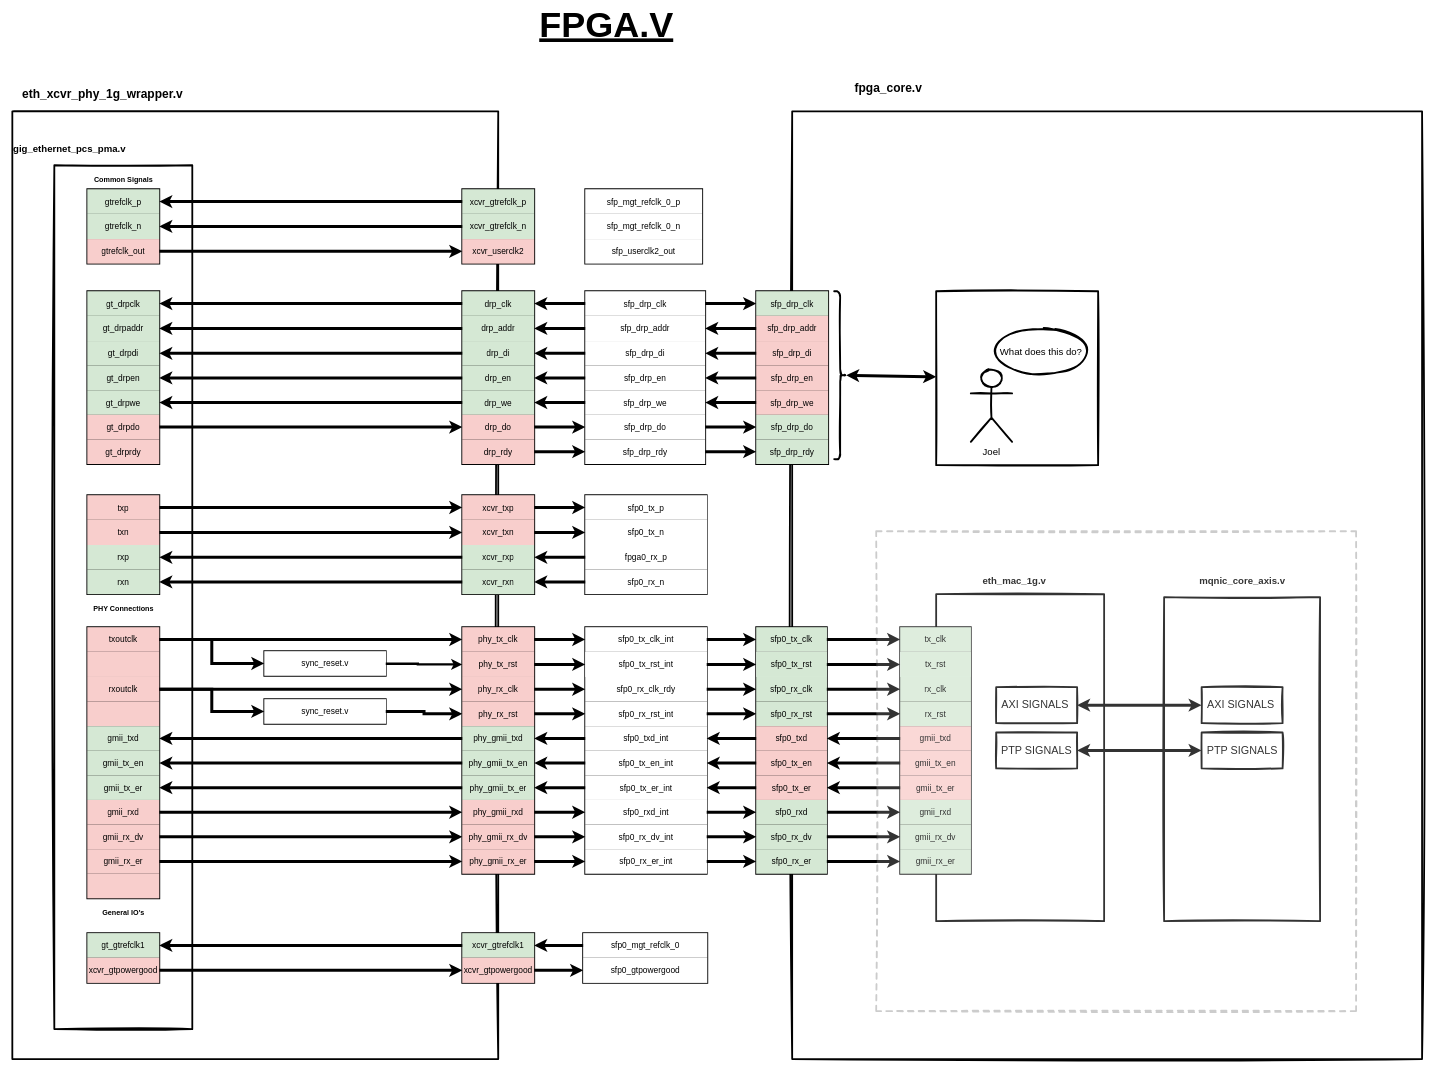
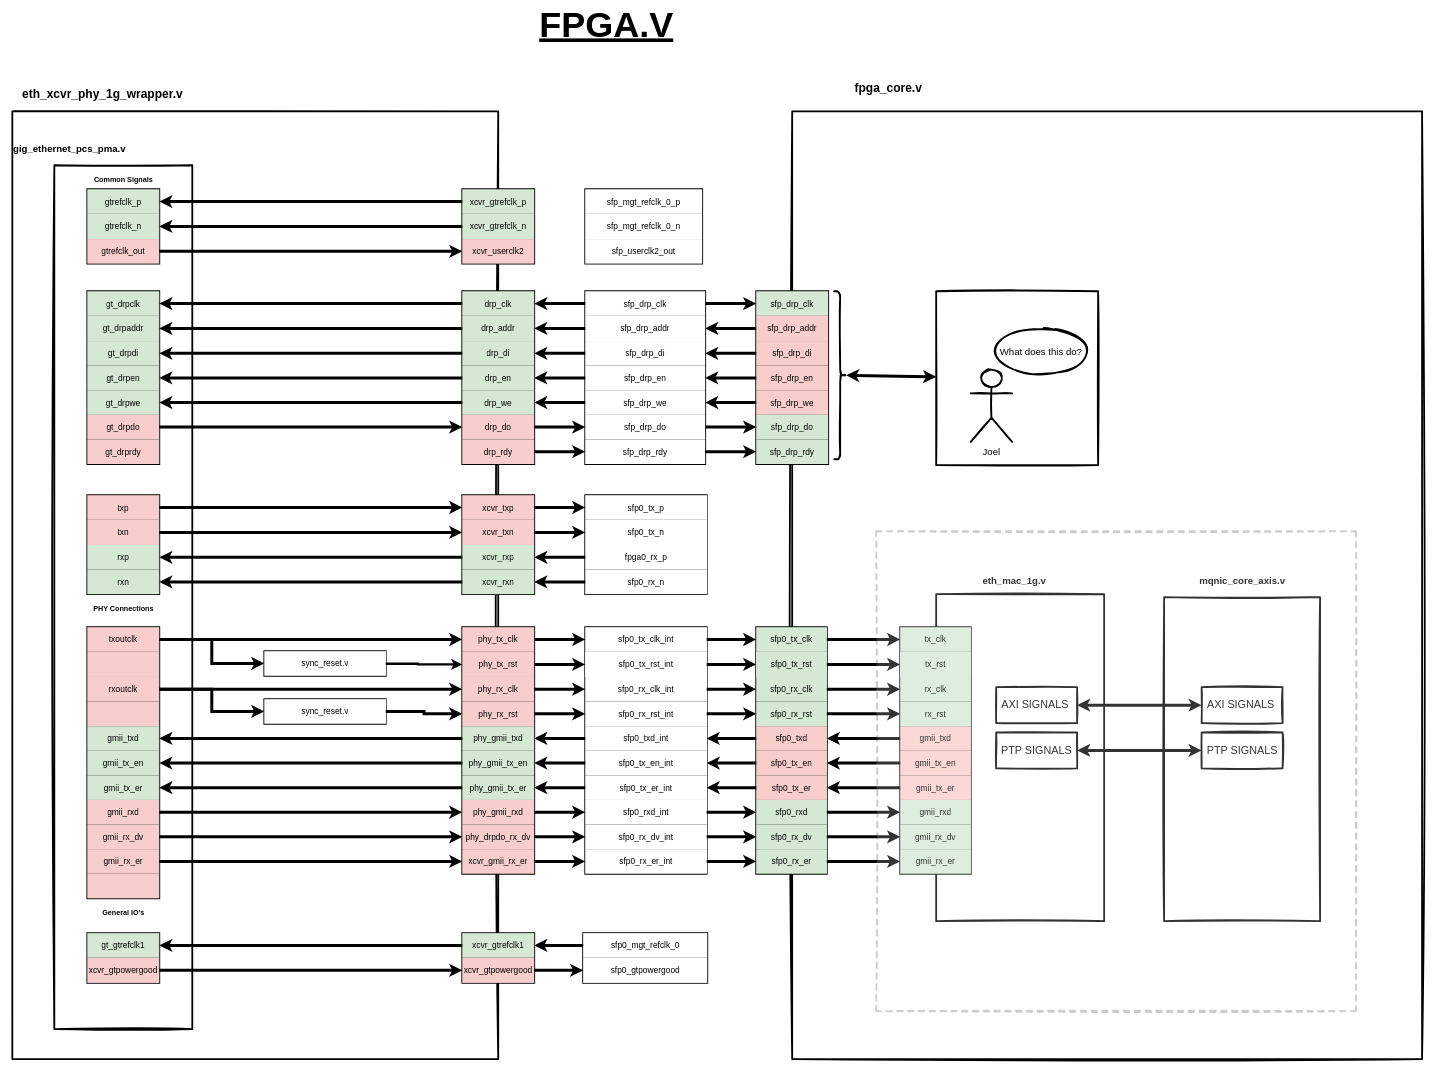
- <mxCell id="187" value="sfp0_rx_clk_rdy" style="shape=partialRectangle;html=1;whiteSpace=wrap;connectable=0;overflow=hidden;top=0;left=0;bottom=0;right=0;pointerEvents=1;fontSize=14;strokeWidth=3;" parent="186" vertex="1"><mxGeometry width="203" height="41" as="geometry"><mxRectangle width="203" height="41" as="alternateBounds" /></mxGeometry></mxCell>
+ <mxCell id="187" value="sfp0_rx_clk_int" style="shape=partialRectangle;html=1;whiteSpace=wrap;connectable=0;overflow=hidden;top=0;left=0;bottom=0;right=0;pointerEvents=1;fontSize=14;strokeWidth=3;" parent="186" vertex="1"><mxGeometry width="203" height="41" as="geometry"><mxRectangle width="203" height="41" as="alternateBounds" /></mxGeometry></mxCell>
- <mxCell id="89" value="phy_gmii_rx_dv" style="shape=partialRectangle;html=1;whiteSpace=wrap;connectable=0;overflow=hidden;fillColor=#f8cecc;top=0;left=0;bottom=0;right=0;pointerEvents=1;fontSize=14;strokeColor=#b85450;strokeWidth=3;" parent="88" vertex="1"><mxGeometry width="120" height="41" as="geometry"><mxRectangle width="120" height="41" as="alternateBounds" /></mxGeometry></mxCell>
+ <mxCell id="89" value="phy_drpdo_rx_dv" style="shape=partialRectangle;html=1;whiteSpace=wrap;connectable=0;overflow=hidden;fillColor=#f8cecc;top=0;left=0;bottom=0;right=0;pointerEvents=1;fontSize=14;strokeColor=#b85450;strokeWidth=3;" parent="88" vertex="1"><mxGeometry width="120" height="41" as="geometry"><mxRectangle width="120" height="41" as="alternateBounds" /></mxGeometry></mxCell>
- <mxCell id="91" value="phy_gmii_rx_er" style="shape=partialRectangle;html=1;whiteSpace=wrap;connectable=0;overflow=hidden;fillColor=#f8cecc;top=0;left=0;bottom=0;right=0;pointerEvents=1;fontSize=14;strokeColor=#b85450;strokeWidth=3;" parent="90" vertex="1"><mxGeometry width="120" height="41" as="geometry"><mxRectangle width="120" height="41" as="alternateBounds" /></mxGeometry></mxCell>
+ <mxCell id="91" value="xcvr_gmii_rx_er" style="shape=partialRectangle;html=1;whiteSpace=wrap;connectable=0;overflow=hidden;fillColor=#f8cecc;top=0;left=0;bottom=0;right=0;pointerEvents=1;fontSize=14;strokeColor=#b85450;strokeWidth=3;" parent="90" vertex="1"><mxGeometry width="120" height="41" as="geometry"><mxRectangle width="120" height="41" as="alternateBounds" /></mxGeometry></mxCell>
